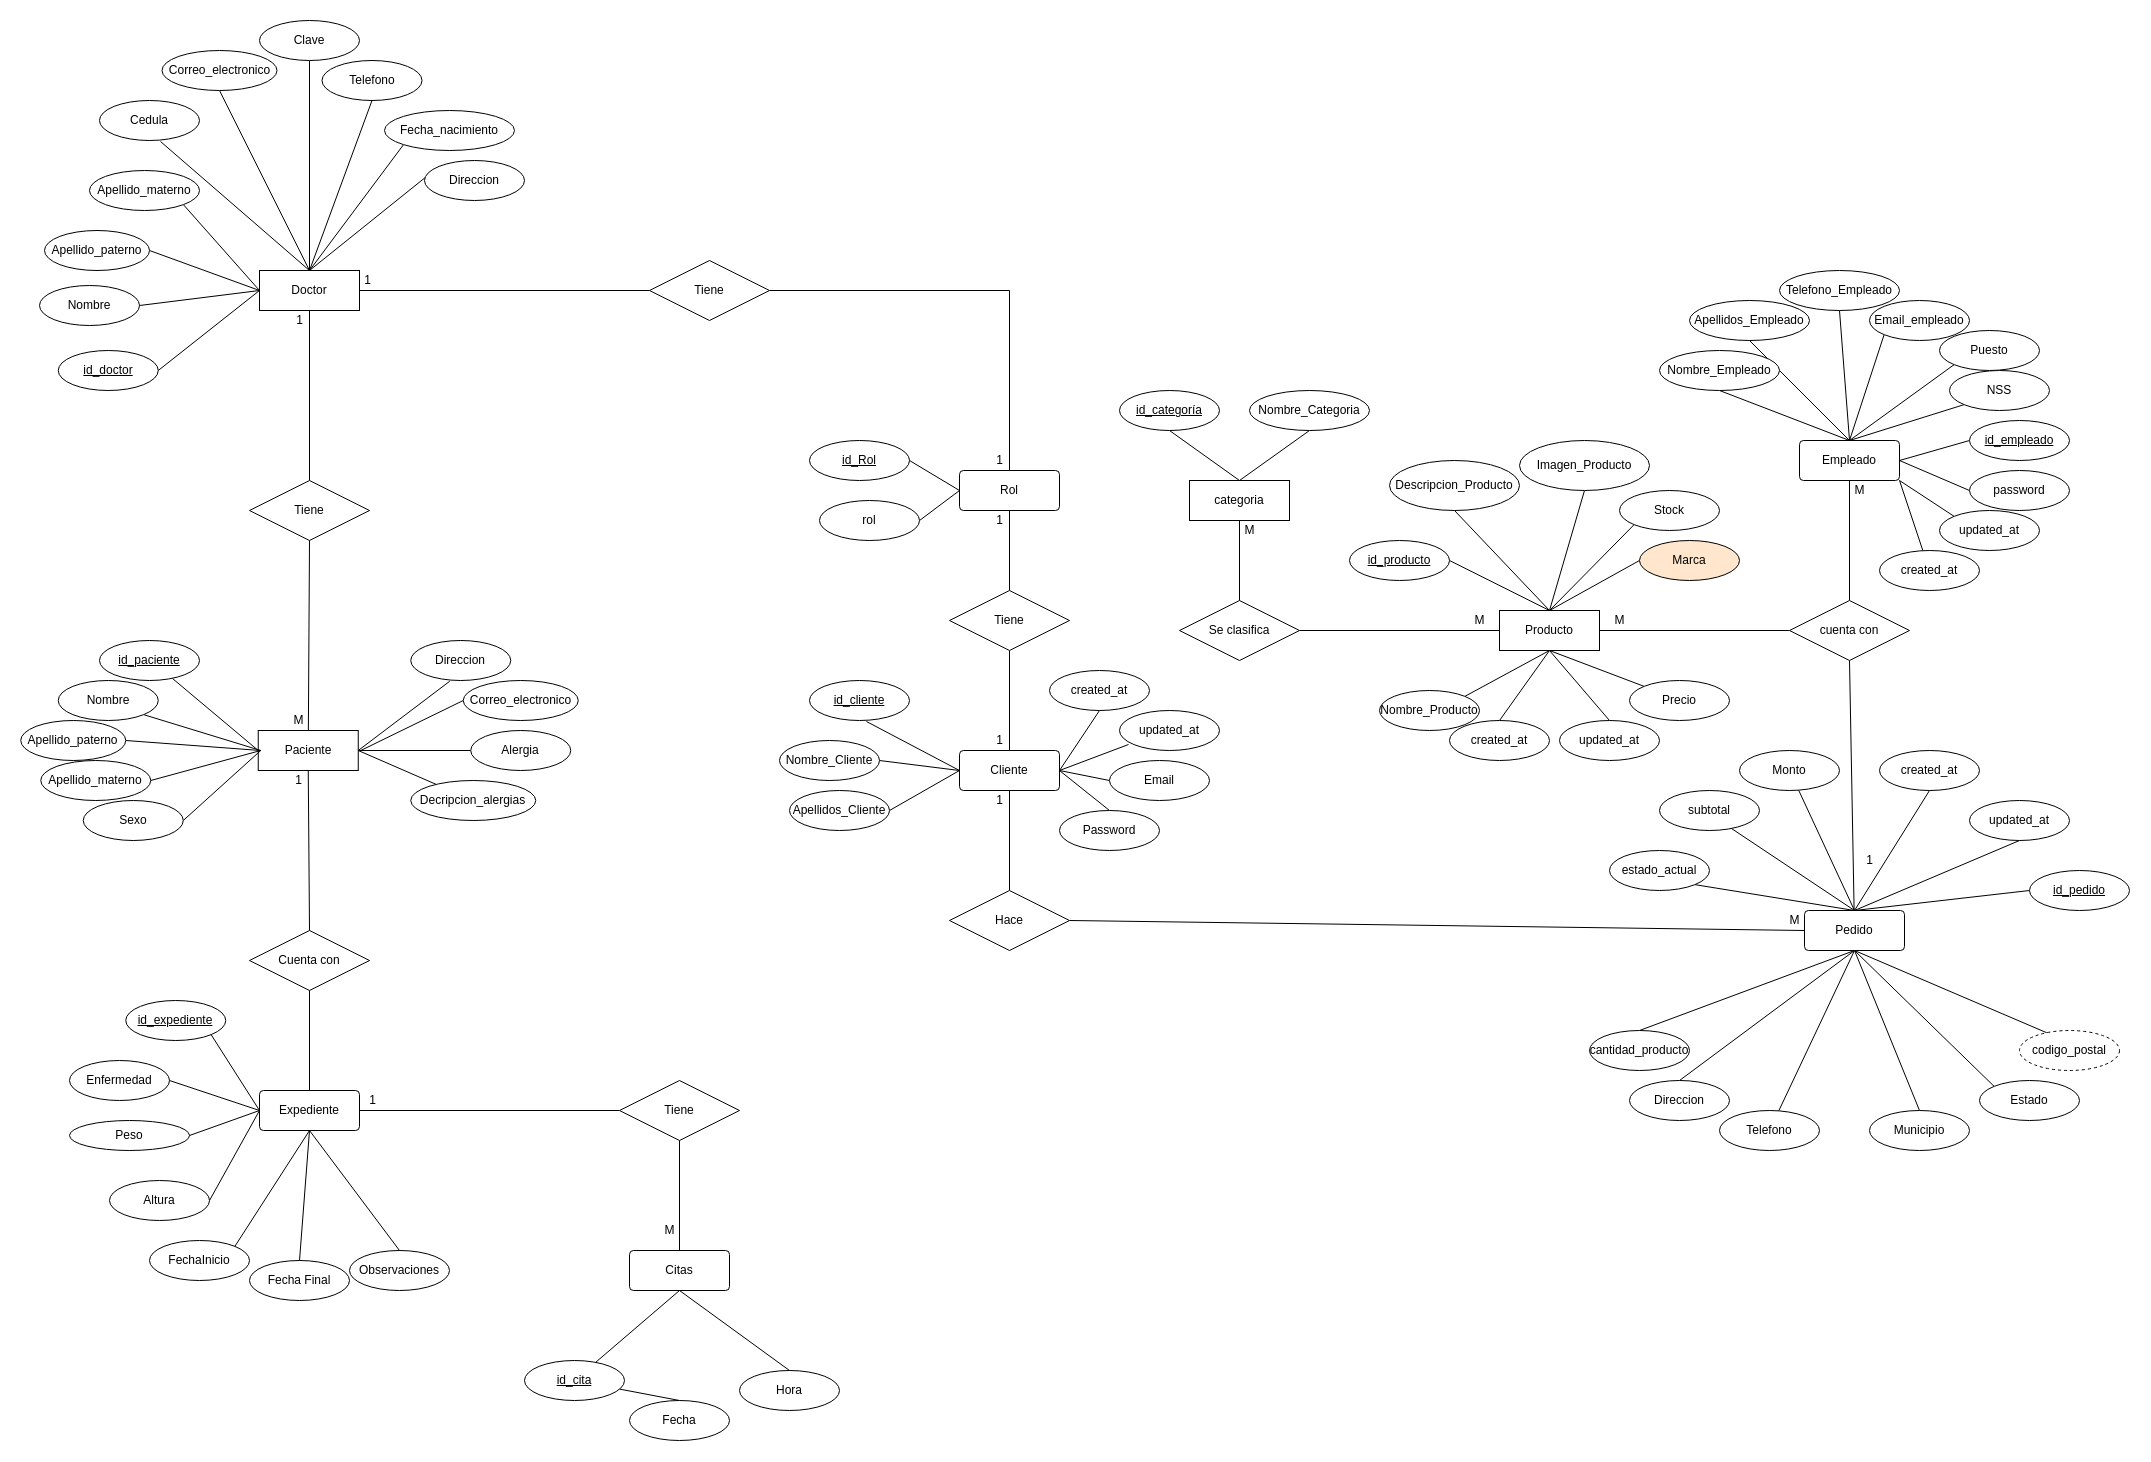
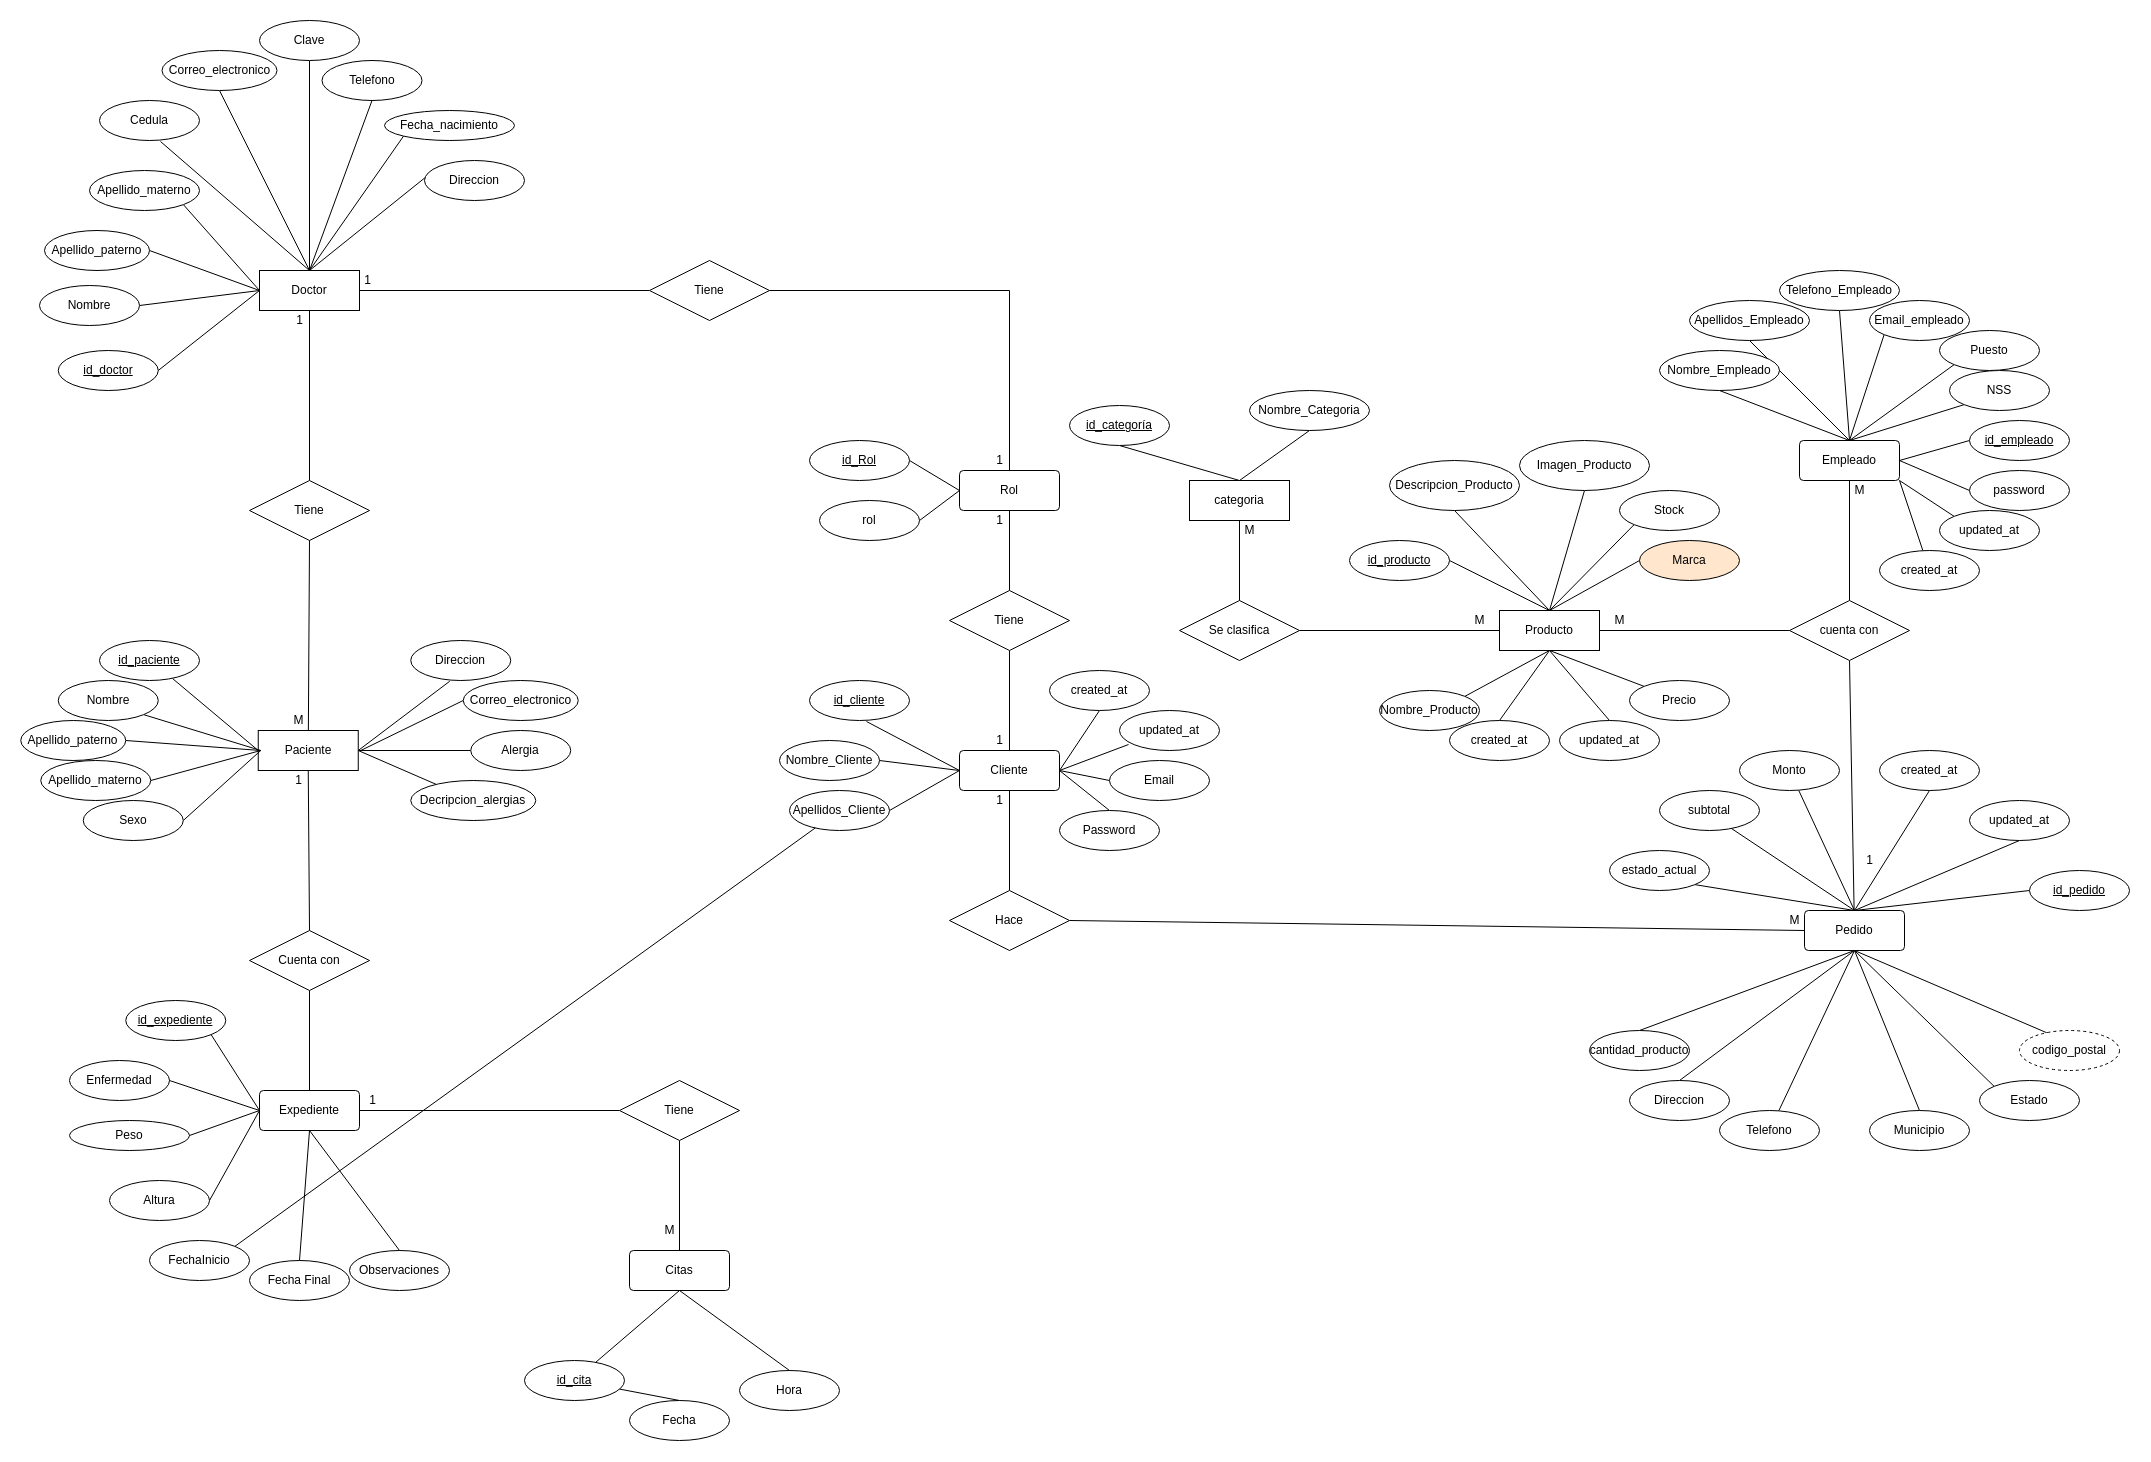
- <mxCell id="134" value="Fecha_nacimiento" style="ellipse;whiteSpace=wrap;html=1;align=center;" parent="1" vertex="1"><mxGeometry x="384" y="110" width="130" height="40" as="geometry" /></mxCell>
+ <mxCell id="134" value="Fecha_nacimiento" style="ellipse;whiteSpace=wrap;html=1;align=center;" parent="1" vertex="1"><mxGeometry x="384" y="110" width="130" height="30" as="geometry" /></mxCell>
- <mxCell id="192" value="&lt;u&gt;id_categoría&lt;/u&gt;" style="ellipse;whiteSpace=wrap;html=1;align=center;" vertex="1" parent="1"><mxGeometry x="1119" y="390" width="100" height="40" as="geometry" /></mxCell>
+ <mxCell id="192" value="&lt;u&gt;id_categoría&lt;/u&gt;" style="ellipse;whiteSpace=wrap;html=1;align=center;" vertex="1" parent="1"><mxGeometry x="1069" y="405" width="100" height="40" as="geometry" /></mxCell>
- <mxCell id="174" value="" style="endArrow=none;html=1;exitX=1;exitY=0;exitDx=0;exitDy=0;entryX=0.5;entryY=1;entryDx=0;entryDy=0;" parent="1" source="169" target="153" edge="1"><mxGeometry width="50" height="50" relative="1" as="geometry"><mxPoint x="289" y="1210" as="sourcePoint" /><mxPoint x="339" y="1160" as="targetPoint" /></mxGeometry></mxCell>
+ <mxCell id="174" value="" style="endArrow=none;html=1;exitX=1;exitY=0;exitDx=0;exitDy=0;" parent="1" source="169" target="103" edge="1"><mxGeometry width="50" height="50" relative="1" as="geometry"><mxPoint x="289" y="1210" as="sourcePoint" /><mxPoint x="339" y="1160" as="targetPoint" /></mxGeometry></mxCell>
